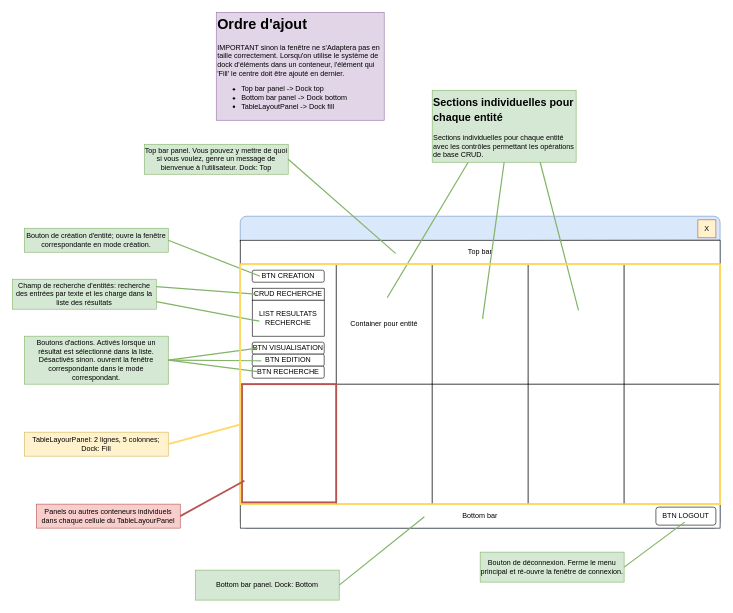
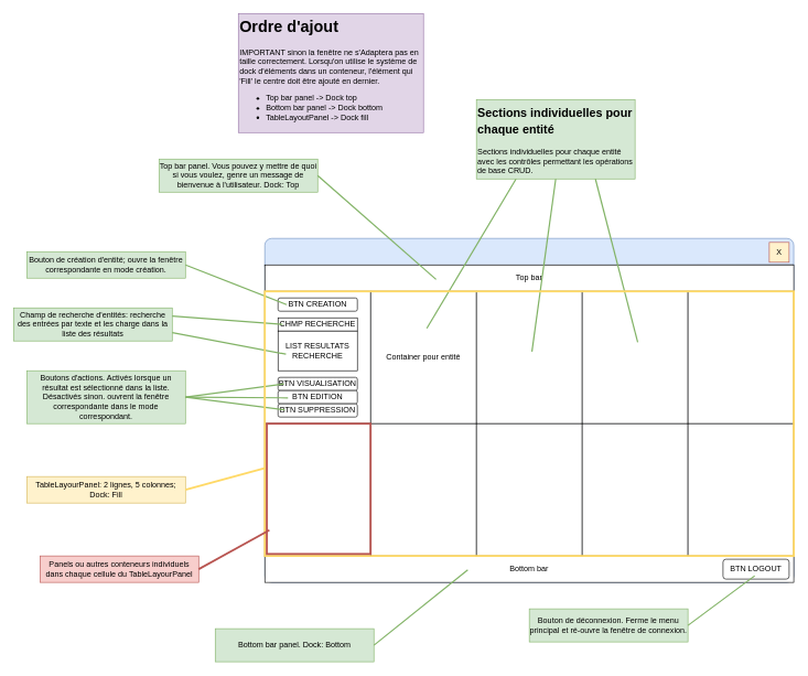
- <mxCell id="18" value="CRUD RECHERCHE" style="rounded=0;whiteSpace=wrap;html=1;" vertex="1" parent="1"><mxGeometry x="420" y="480" width="120" height="20" as="geometry" /></mxCell>
+ <mxCell id="18" value="CHMP RECHERCHE" style="rounded=0;whiteSpace=wrap;html=1;" vertex="1" parent="1"><mxGeometry x="420" y="480" width="120" height="20" as="geometry" /></mxCell>
- <mxCell id="22" value="BTN RECHERCHE" style="rounded=1;whiteSpace=wrap;html=1;" vertex="1" parent="1"><mxGeometry x="420" y="610" width="120" height="20" as="geometry" /></mxCell>
+ <mxCell id="22" value="BTN SUPPRESSION" style="rounded=1;whiteSpace=wrap;html=1;" vertex="1" parent="1"><mxGeometry x="420" y="610" width="120" height="20" as="geometry" /></mxCell>
